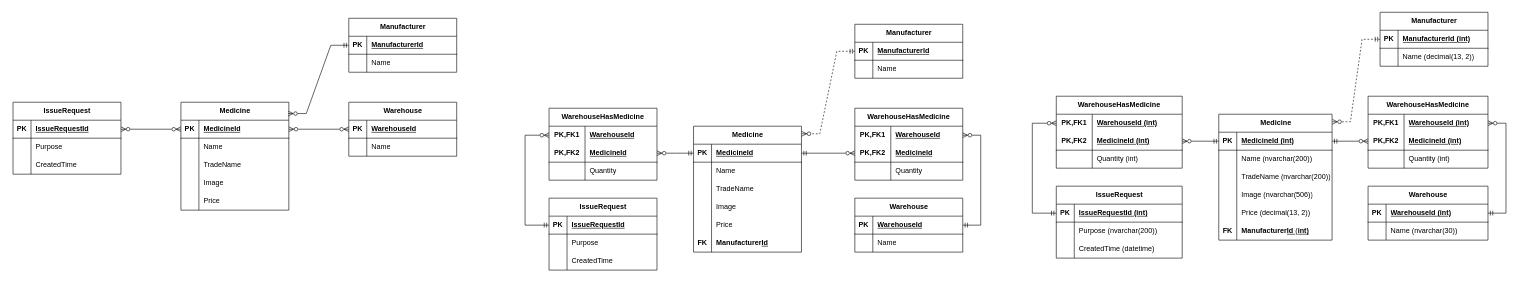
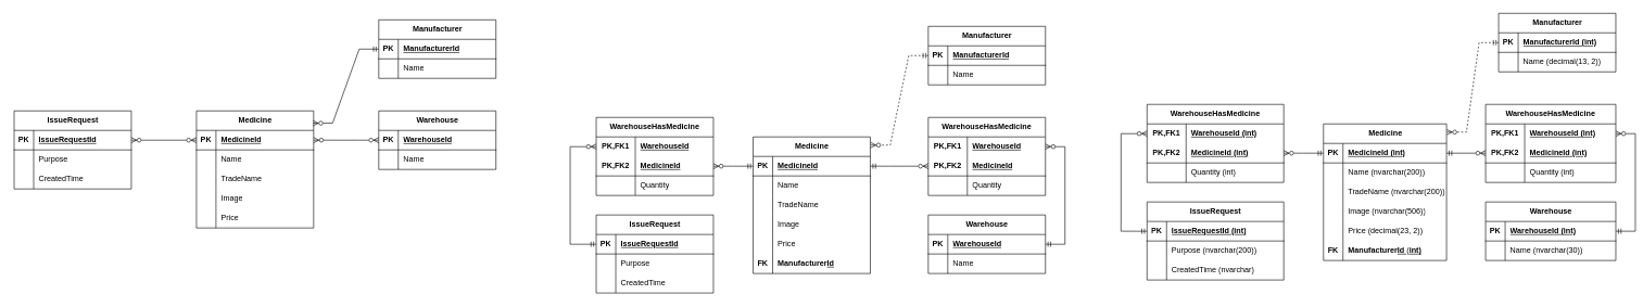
- <mxCell id="128" value="Price (decimal(13, 2))" style="shape=partialRectangle;connectable=0;fillColor=none;top=0;left=0;bottom=0;right=0;align=left;spacingLeft=6;overflow=hidden;whiteSpace=wrap;html=1;" parent="126" vertex="1"><mxGeometry x="30" width="159" height="30" as="geometry"><mxRectangle width="159" height="30" as="alternateBounds" /></mxGeometry></mxCell>
+ <mxCell id="128" value="Price (decimal(23, 2))" style="shape=partialRectangle;connectable=0;fillColor=none;top=0;left=0;bottom=0;right=0;align=left;spacingLeft=6;overflow=hidden;whiteSpace=wrap;html=1;" parent="126" vertex="1"><mxGeometry x="30" width="159" height="30" as="geometry"><mxRectangle width="159" height="30" as="alternateBounds" /></mxGeometry></mxCell>
- <mxCell id="156" value="CreatedTime (datetime)" style="shape=partialRectangle;connectable=0;fillColor=none;top=0;left=0;bottom=0;right=0;align=left;spacingLeft=6;overflow=hidden;whiteSpace=wrap;html=1;" parent="154" vertex="1"><mxGeometry x="30" width="180" height="30" as="geometry"><mxRectangle width="180" height="30" as="alternateBounds" /></mxGeometry></mxCell>
+ <mxCell id="156" value="CreatedTime (nvarchar)" style="shape=partialRectangle;connectable=0;fillColor=none;top=0;left=0;bottom=0;right=0;align=left;spacingLeft=6;overflow=hidden;whiteSpace=wrap;html=1;" parent="154" vertex="1"><mxGeometry x="30" width="180" height="30" as="geometry"><mxRectangle width="180" height="30" as="alternateBounds" /></mxGeometry></mxCell>
